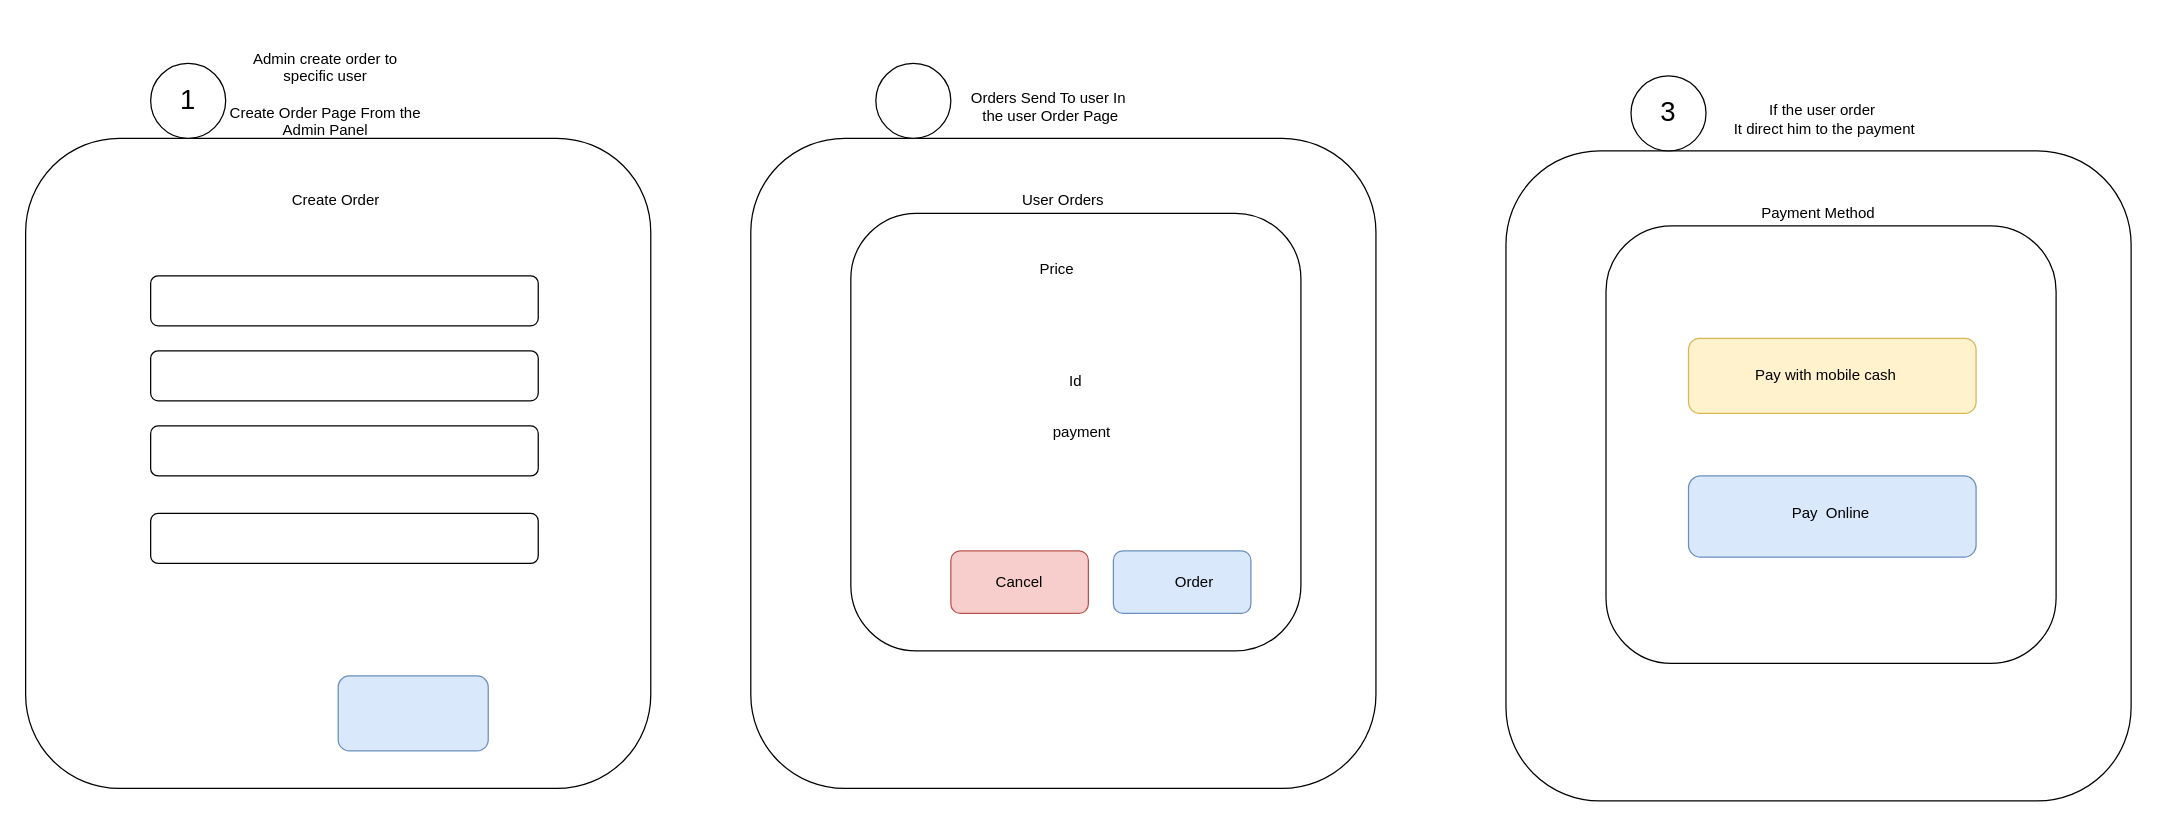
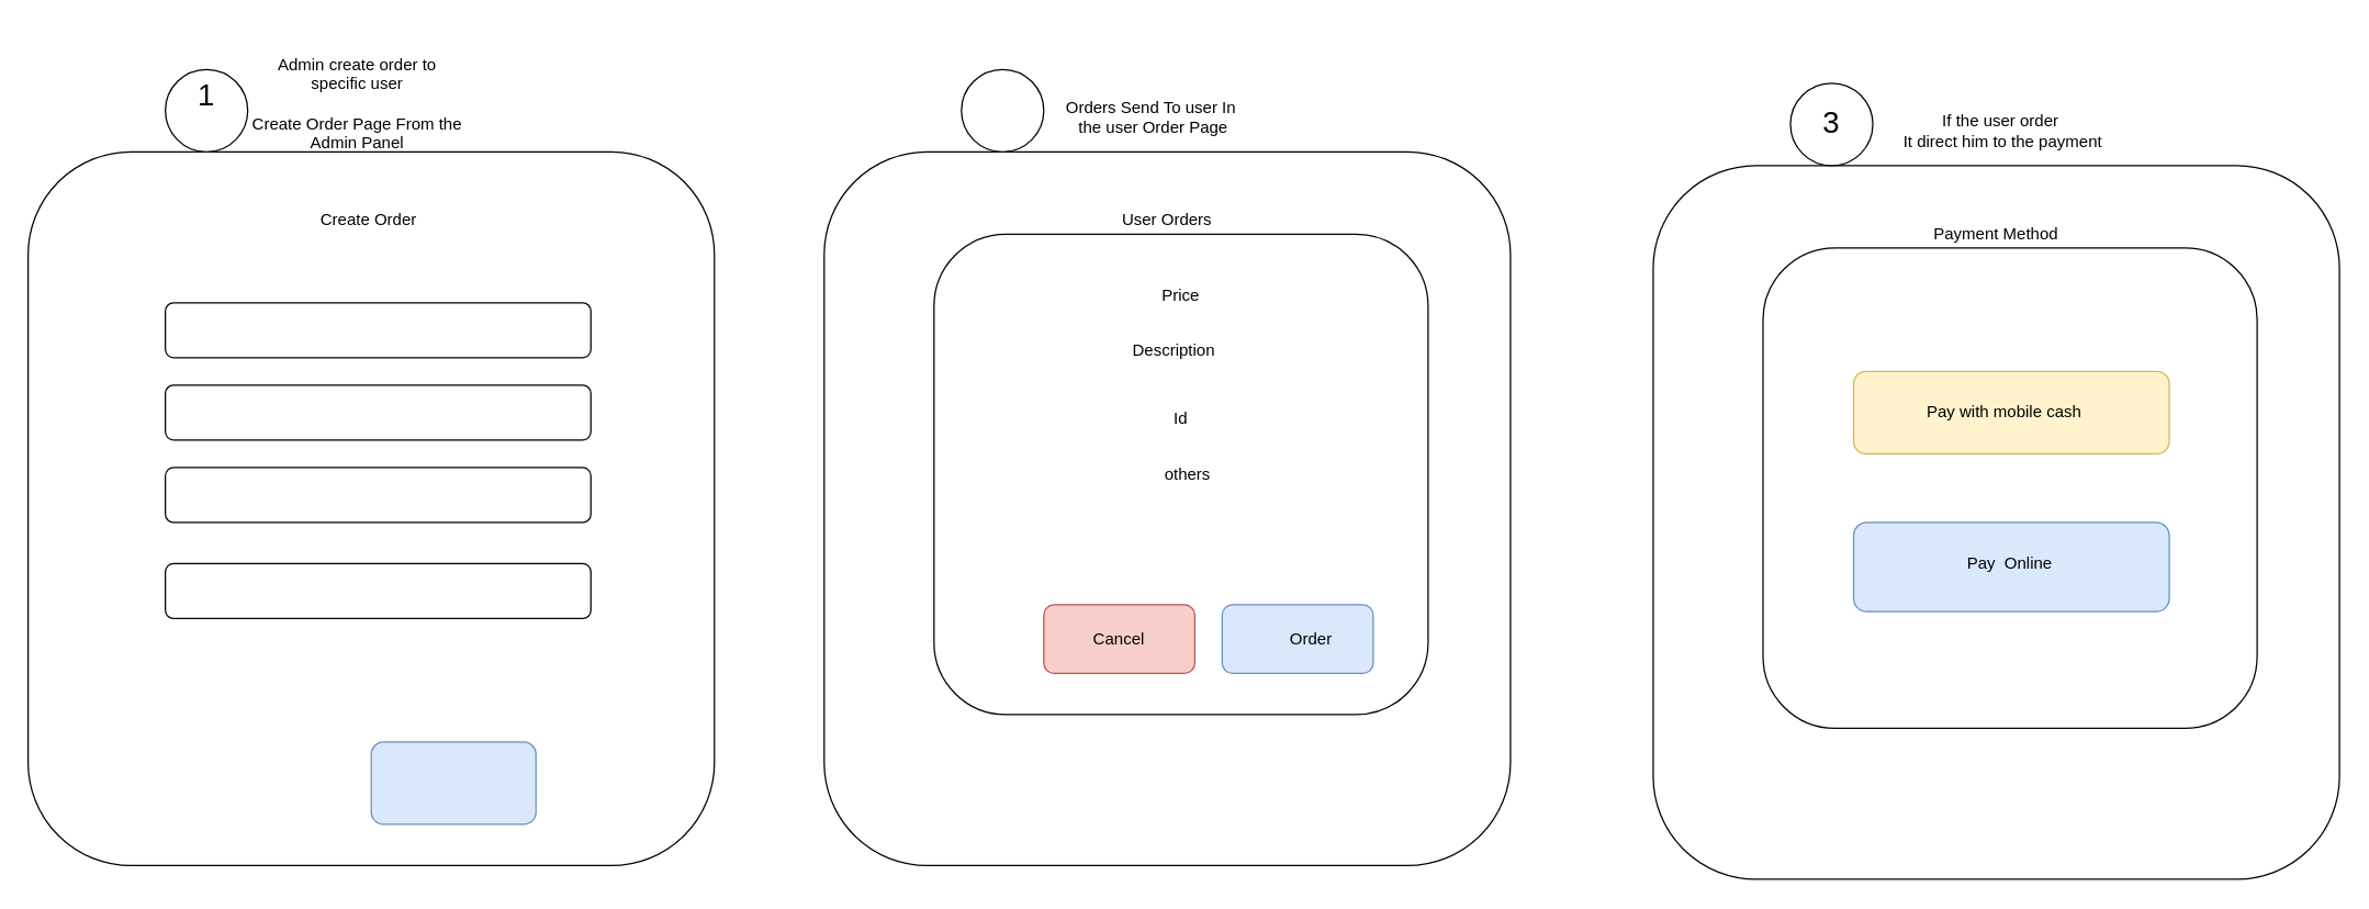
- <mxCell id="11" value="&lt;font style=&quot;font-size: 22px&quot;&gt;1&lt;/font&gt;" style="text;html=1;strokeColor=none;fillColor=none;align=center;verticalAlign=middle;whiteSpace=wrap;rounded=0;" vertex="1" parent="1"><mxGeometry x="130" y="70" width="40" height="20" as="geometry" /></mxCell>
+ <mxCell id="11" value="&lt;font style=&quot;font-size: 22px&quot;&gt;1&lt;/font&gt;" style="text;html=1;strokeColor=none;fillColor=none;align=center;verticalAlign=middle;whiteSpace=wrap;rounded=0;" vertex="1" parent="1"><mxGeometry x="130" y="60" width="40" height="20" as="geometry" /></mxCell>
- <mxCell id="21" value="Price" style="text;html=1;strokeColor=none;fillColor=none;align=center;verticalAlign=middle;whiteSpace=wrap;rounded=0;" vertex="1" parent="1"><mxGeometry x="710" y="200" width="270" height="30" as="geometry" /></mxCell>
+ <mxCell id="21" value="Price" style="text;html=1;strokeColor=none;fillColor=none;align=center;verticalAlign=middle;whiteSpace=wrap;rounded=0;" vertex="1" parent="1"><mxGeometry x="725" y="200" width="270" height="30" as="geometry" /></mxCell>
+ <mxCell id="22" value="Description" style="text;html=1;strokeColor=none;fillColor=none;align=center;verticalAlign=middle;whiteSpace=wrap;rounded=0;" vertex="1" parent="1"><mxGeometry x="720" y="240" width="270" height="30" as="geometry" /></mxCell>
- <mxCell id="24" value="payment" style="text;html=1;strokeColor=none;fillColor=none;align=center;verticalAlign=middle;whiteSpace=wrap;rounded=0;" vertex="1" parent="1"><mxGeometry x="730" y="330" width="270" height="30" as="geometry" /></mxCell>
+ <mxCell id="24" value="others" style="text;html=1;strokeColor=none;fillColor=none;align=center;verticalAlign=middle;whiteSpace=wrap;rounded=0;" vertex="1" parent="1"><mxGeometry x="730" y="330" width="270" height="30" as="geometry" /></mxCell>
